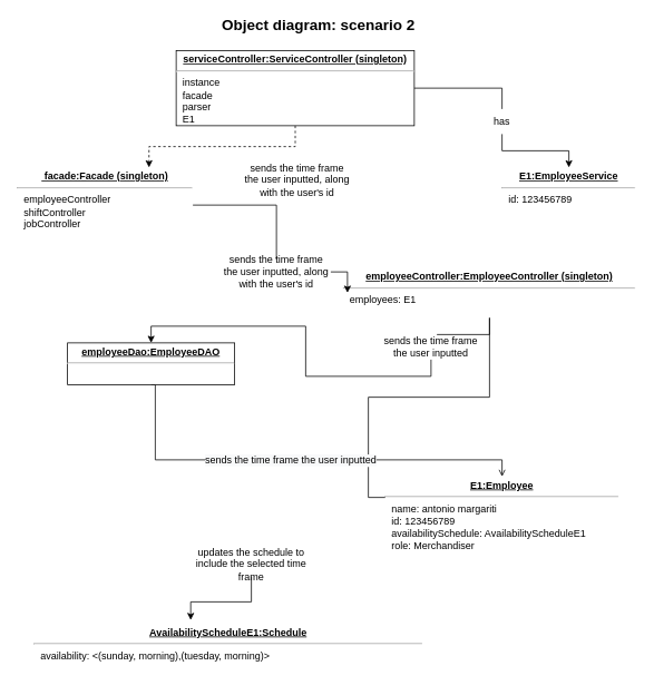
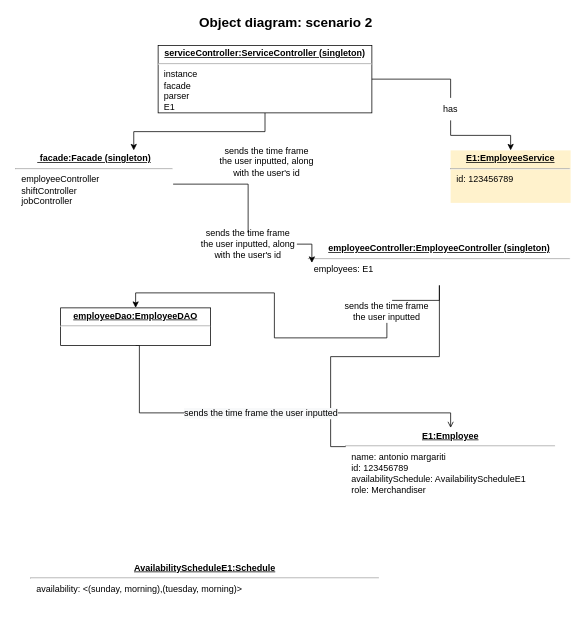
- <mxCell id="9" style="edgeStyle=orthogonalEdgeStyle;rounded=0;orthogonalLoop=1;jettySize=auto;html=1;exitX=0.5;exitY=1;exitDx=0;exitDy=0;entryX=0.75;entryY=0;entryDx=0;entryDy=0;dashed=1;" parent="1" source="10" target="12" edge="1"><mxGeometry relative="1" as="geometry" /></mxCell>
+ <mxCell id="9" style="edgeStyle=orthogonalEdgeStyle;rounded=0;orthogonalLoop=1;jettySize=auto;html=1;exitX=0.5;exitY=1;exitDx=0;exitDy=0;entryX=0.75;entryY=0;entryDx=0;entryDy=0;" parent="1" source="10" target="12" edge="1"><mxGeometry relative="1" as="geometry" /></mxCell>
- <mxCell id="3" value="&lt;p style=&quot;margin: 0px ; margin-top: 4px ; text-align: center ; text-decoration: underline&quot;&gt;&lt;b&gt;E1:EmployeeService&lt;/b&gt;&lt;/p&gt;&lt;hr&gt;&lt;p style=&quot;margin: 0px ; margin-left: 8px&quot;&gt;&lt;span&gt;id: 123456789&lt;/span&gt;&lt;br&gt;&lt;/p&gt;" style="verticalAlign=top;align=left;overflow=fill;fontSize=12;fontFamily=Helvetica;html=1;strokeColor=#0;" parent="1" vertex="1"><mxGeometry x="600" y="200" width="160" height="70" as="geometry" /></mxCell>
+ <mxCell id="3" value="&lt;p style=&quot;margin: 0px ; margin-top: 4px ; text-align: center ; text-decoration: underline&quot;&gt;&lt;b&gt;E1:EmployeeService&lt;/b&gt;&lt;/p&gt;&lt;hr&gt;&lt;p style=&quot;margin: 0px ; margin-left: 8px&quot;&gt;&lt;span&gt;id: 123456789&lt;/span&gt;&lt;br&gt;&lt;/p&gt;" style="verticalAlign=top;align=left;overflow=fill;fontSize=12;fontFamily=Helvetica;html=1;strokeColor=#0;fillColor=#fff2cc;" parent="1" vertex="1"><mxGeometry x="600" y="200" width="160" height="70" as="geometry" /></mxCell>
- <mxCell id="13" value="updates the schedule to include the selected time frame" style="text;html=1;strokeColor=none;fillColor=none;align=center;verticalAlign=middle;whiteSpace=wrap;rounded=0;" parent="1" vertex="1"><mxGeometry x="230" y="660" width="140" height="30" as="geometry" /></mxCell>
- <mxCell id="5" style="edgeStyle=orthogonalEdgeStyle;rounded=0;orthogonalLoop=1;jettySize=auto;html=1;entryX=0.403;entryY=-0.137;entryDx=0;entryDy=0;entryPerimeter=0;startArrow=none;" parent="1" source="13" target="7" edge="1"><mxGeometry relative="1" as="geometry" /></mxCell>
